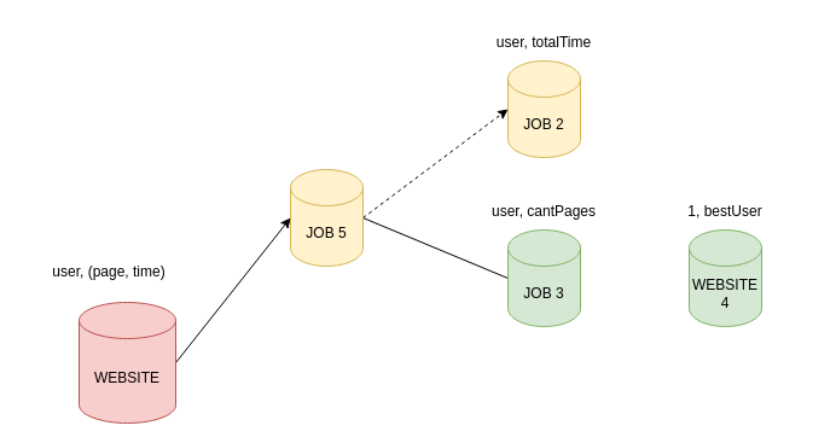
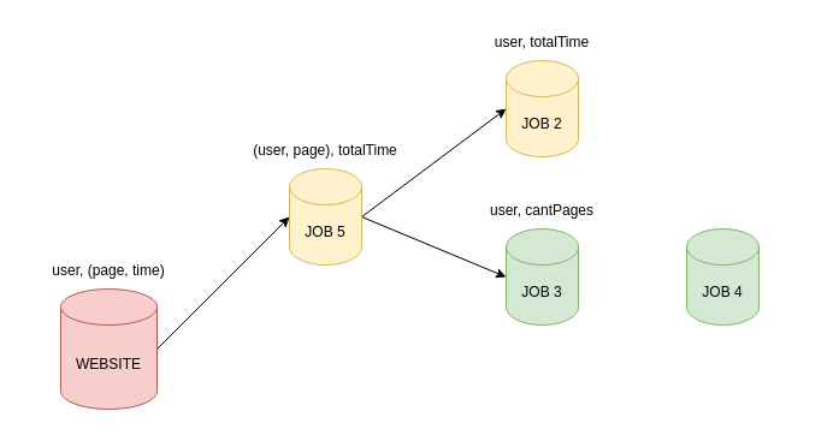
+ <mxCell id="6" value="(user, page), totalTime" style="text;html=1;strokeColor=none;fillColor=none;align=center;verticalAlign=middle;whiteSpace=wrap;rounded=0;" vertex="1" parent="1"><mxGeometry x="200" y="110" width="140" height="30" as="geometry" /></mxCell>
- <mxCell id="2" style="rounded=0;orthogonalLoop=1;jettySize=auto;html=1;exitX=1;exitY=0.5;exitDx=0;exitDy=0;exitPerimeter=0;entryX=0;entryY=0.5;entryDx=0;entryDy=0;entryPerimeter=0;dashed=1;" edge="1" parent="1" source="4" target="5"><mxGeometry relative="1" as="geometry" /></mxCell>
+ <mxCell id="2" style="rounded=0;orthogonalLoop=1;jettySize=auto;html=1;exitX=1;exitY=0.5;exitDx=0;exitDy=0;exitPerimeter=0;entryX=0;entryY=0.5;entryDx=0;entryDy=0;entryPerimeter=0;" edge="1" parent="1" source="4" target="5"><mxGeometry relative="1" as="geometry" /></mxCell>
- <mxCell id="11" value="1, bestUser" style="text;html=1;strokeColor=none;fillColor=none;align=center;verticalAlign=middle;whiteSpace=wrap;rounded=0;" vertex="1" parent="1"><mxGeometry x="530" y="160" width="140" height="30" as="geometry" /></mxCell>
- <mxCell id="3" style="edgeStyle=none;rounded=0;orthogonalLoop=1;jettySize=auto;html=1;exitX=1;exitY=0.5;exitDx=0;exitDy=0;exitPerimeter=0;entryX=0;entryY=0.5;entryDx=0;entryDy=0;entryPerimeter=0;endArrow=none;" edge="1" parent="1" source="4" target="7"><mxGeometry relative="1" as="geometry" /></mxCell>
+ <mxCell id="3" style="edgeStyle=none;rounded=0;orthogonalLoop=1;jettySize=auto;html=1;exitX=1;exitY=0.5;exitDx=0;exitDy=0;exitPerimeter=0;entryX=0;entryY=0.5;entryDx=0;entryDy=0;entryPerimeter=0;" edge="1" parent="1" source="4" target="7"><mxGeometry relative="1" as="geometry" /></mxCell>
- <mxCell id="8" value="WEBSITE 4" style="shape=cylinder3;whiteSpace=wrap;html=1;boundedLbl=1;backgroundOutline=1;size=15;fillColor=#d5e8d4;strokeColor=#82b366;" vertex="1" parent="1"><mxGeometry x="570" y="190" width="60" height="80" as="geometry" /></mxCell>
+ <mxCell id="8" value="JOB 4" style="shape=cylinder3;whiteSpace=wrap;html=1;boundedLbl=1;backgroundOutline=1;size=15;fillColor=#d5e8d4;strokeColor=#82b366;" vertex="1" parent="1"><mxGeometry x="570" y="190" width="60" height="80" as="geometry" /></mxCell>
- <mxCell id="13" value="WEBSITE" style="shape=cylinder3;whiteSpace=wrap;html=1;boundedLbl=1;backgroundOutline=1;size=15;fillColor=#f8cecc;strokeColor=#b85450;" vertex="1" parent="1"><mxGeometry x="65" y="250" width="80" height="100" as="geometry" /></mxCell>
+ <mxCell id="13" value="WEBSITE" style="shape=cylinder3;whiteSpace=wrap;html=1;boundedLbl=1;backgroundOutline=1;size=15;fillColor=#f8cecc;strokeColor=#b85450;" vertex="1" parent="1"><mxGeometry x="50" y="240" width="80" height="100" as="geometry" /></mxCell>
